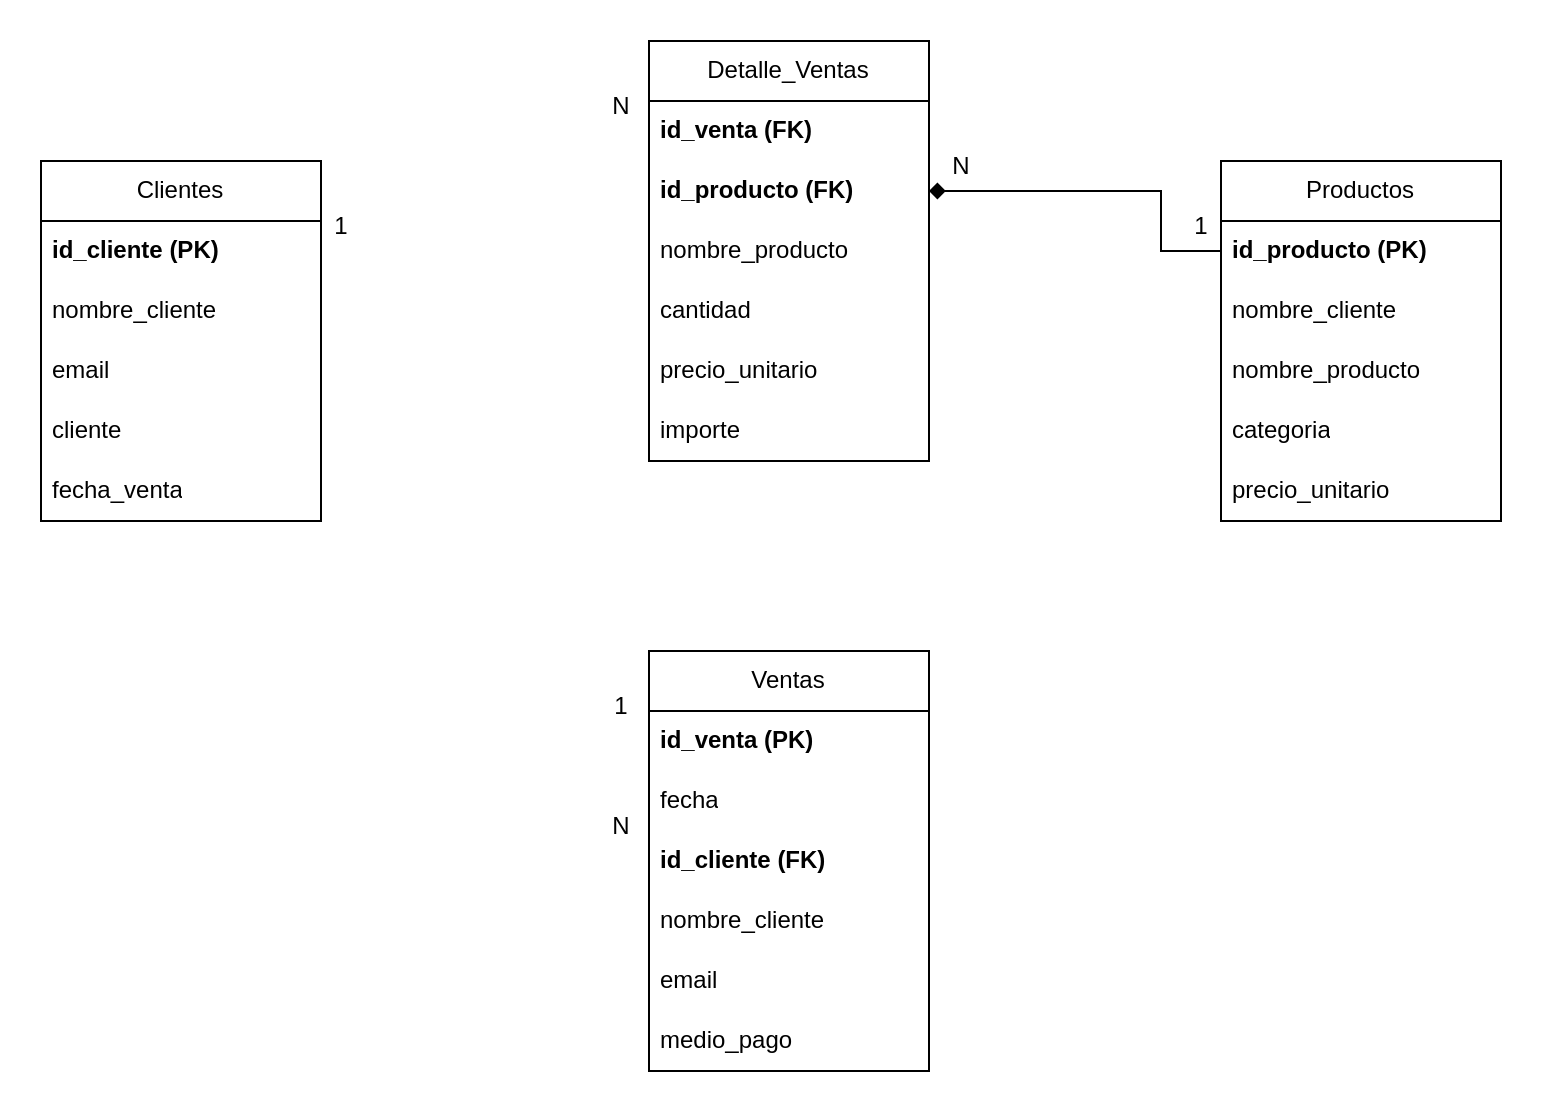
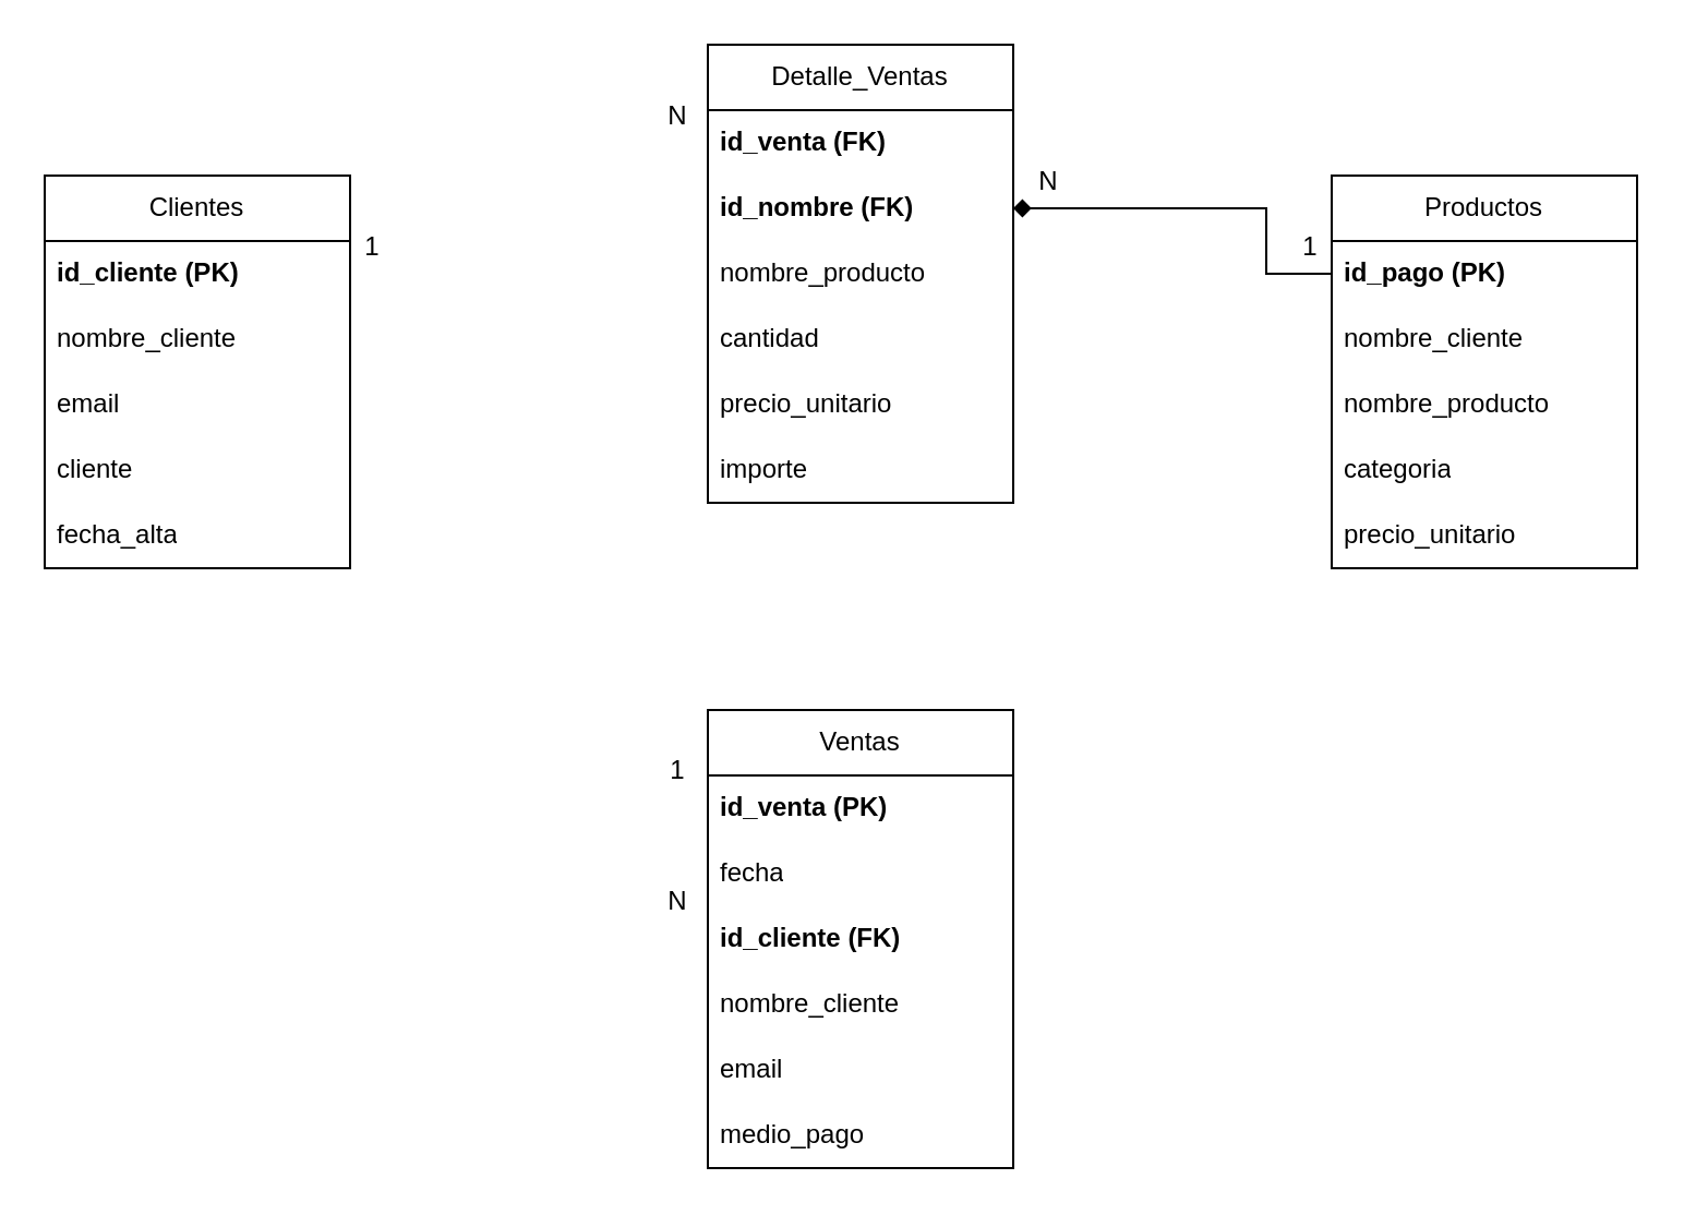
- <mxCell id="23" value="id_producto (FK)" style="text;strokeColor=none;fillColor=none;align=left;verticalAlign=middle;spacingLeft=4;spacingRight=4;overflow=hidden;points=[[0,0.5],[1,0.5]];portConstraint=eastwest;rotatable=0;whiteSpace=wrap;html=1;fontStyle=1;labelBackgroundColor=none;" parent="21" vertex="1"><mxGeometry y="60" width="140" height="30" as="geometry" /></mxCell>
+ <mxCell id="23" value="id_nombre (FK)" style="text;strokeColor=none;fillColor=none;align=left;verticalAlign=middle;spacingLeft=4;spacingRight=4;overflow=hidden;points=[[0,0.5],[1,0.5]];portConstraint=eastwest;rotatable=0;whiteSpace=wrap;html=1;fontStyle=1;labelBackgroundColor=none;" parent="21" vertex="1"><mxGeometry y="60" width="140" height="30" as="geometry" /></mxCell>
- <mxCell id="9" value="id_producto (PK)" style="text;strokeColor=none;fillColor=none;align=left;verticalAlign=middle;spacingLeft=4;spacingRight=4;overflow=hidden;points=[[0,0.5],[1,0.5]];portConstraint=eastwest;rotatable=0;whiteSpace=wrap;html=1;fontStyle=1;labelBackgroundColor=none;" parent="8" vertex="1"><mxGeometry y="30" width="140" height="30" as="geometry" /></mxCell>
+ <mxCell id="9" value="id_pago (PK)" style="text;strokeColor=none;fillColor=none;align=left;verticalAlign=middle;spacingLeft=4;spacingRight=4;overflow=hidden;points=[[0,0.5],[1,0.5]];portConstraint=eastwest;rotatable=0;whiteSpace=wrap;html=1;fontStyle=1;labelBackgroundColor=none;" parent="8" vertex="1"><mxGeometry y="30" width="140" height="30" as="geometry" /></mxCell>
- <mxCell id="7" value="fecha_venta" style="text;strokeColor=none;fillColor=none;align=left;verticalAlign=middle;spacingLeft=4;spacingRight=4;overflow=hidden;points=[[0,0.5],[1,0.5]];portConstraint=eastwest;rotatable=0;whiteSpace=wrap;html=1;labelBackgroundColor=none;" parent="2" vertex="1"><mxGeometry y="150" width="140" height="30" as="geometry" /></mxCell>
+ <mxCell id="7" value="fecha_alta" style="text;strokeColor=none;fillColor=none;align=left;verticalAlign=middle;spacingLeft=4;spacingRight=4;overflow=hidden;points=[[0,0.5],[1,0.5]];portConstraint=eastwest;rotatable=0;whiteSpace=wrap;html=1;labelBackgroundColor=none;" parent="2" vertex="1"><mxGeometry y="150" width="140" height="30" as="geometry" /></mxCell>
